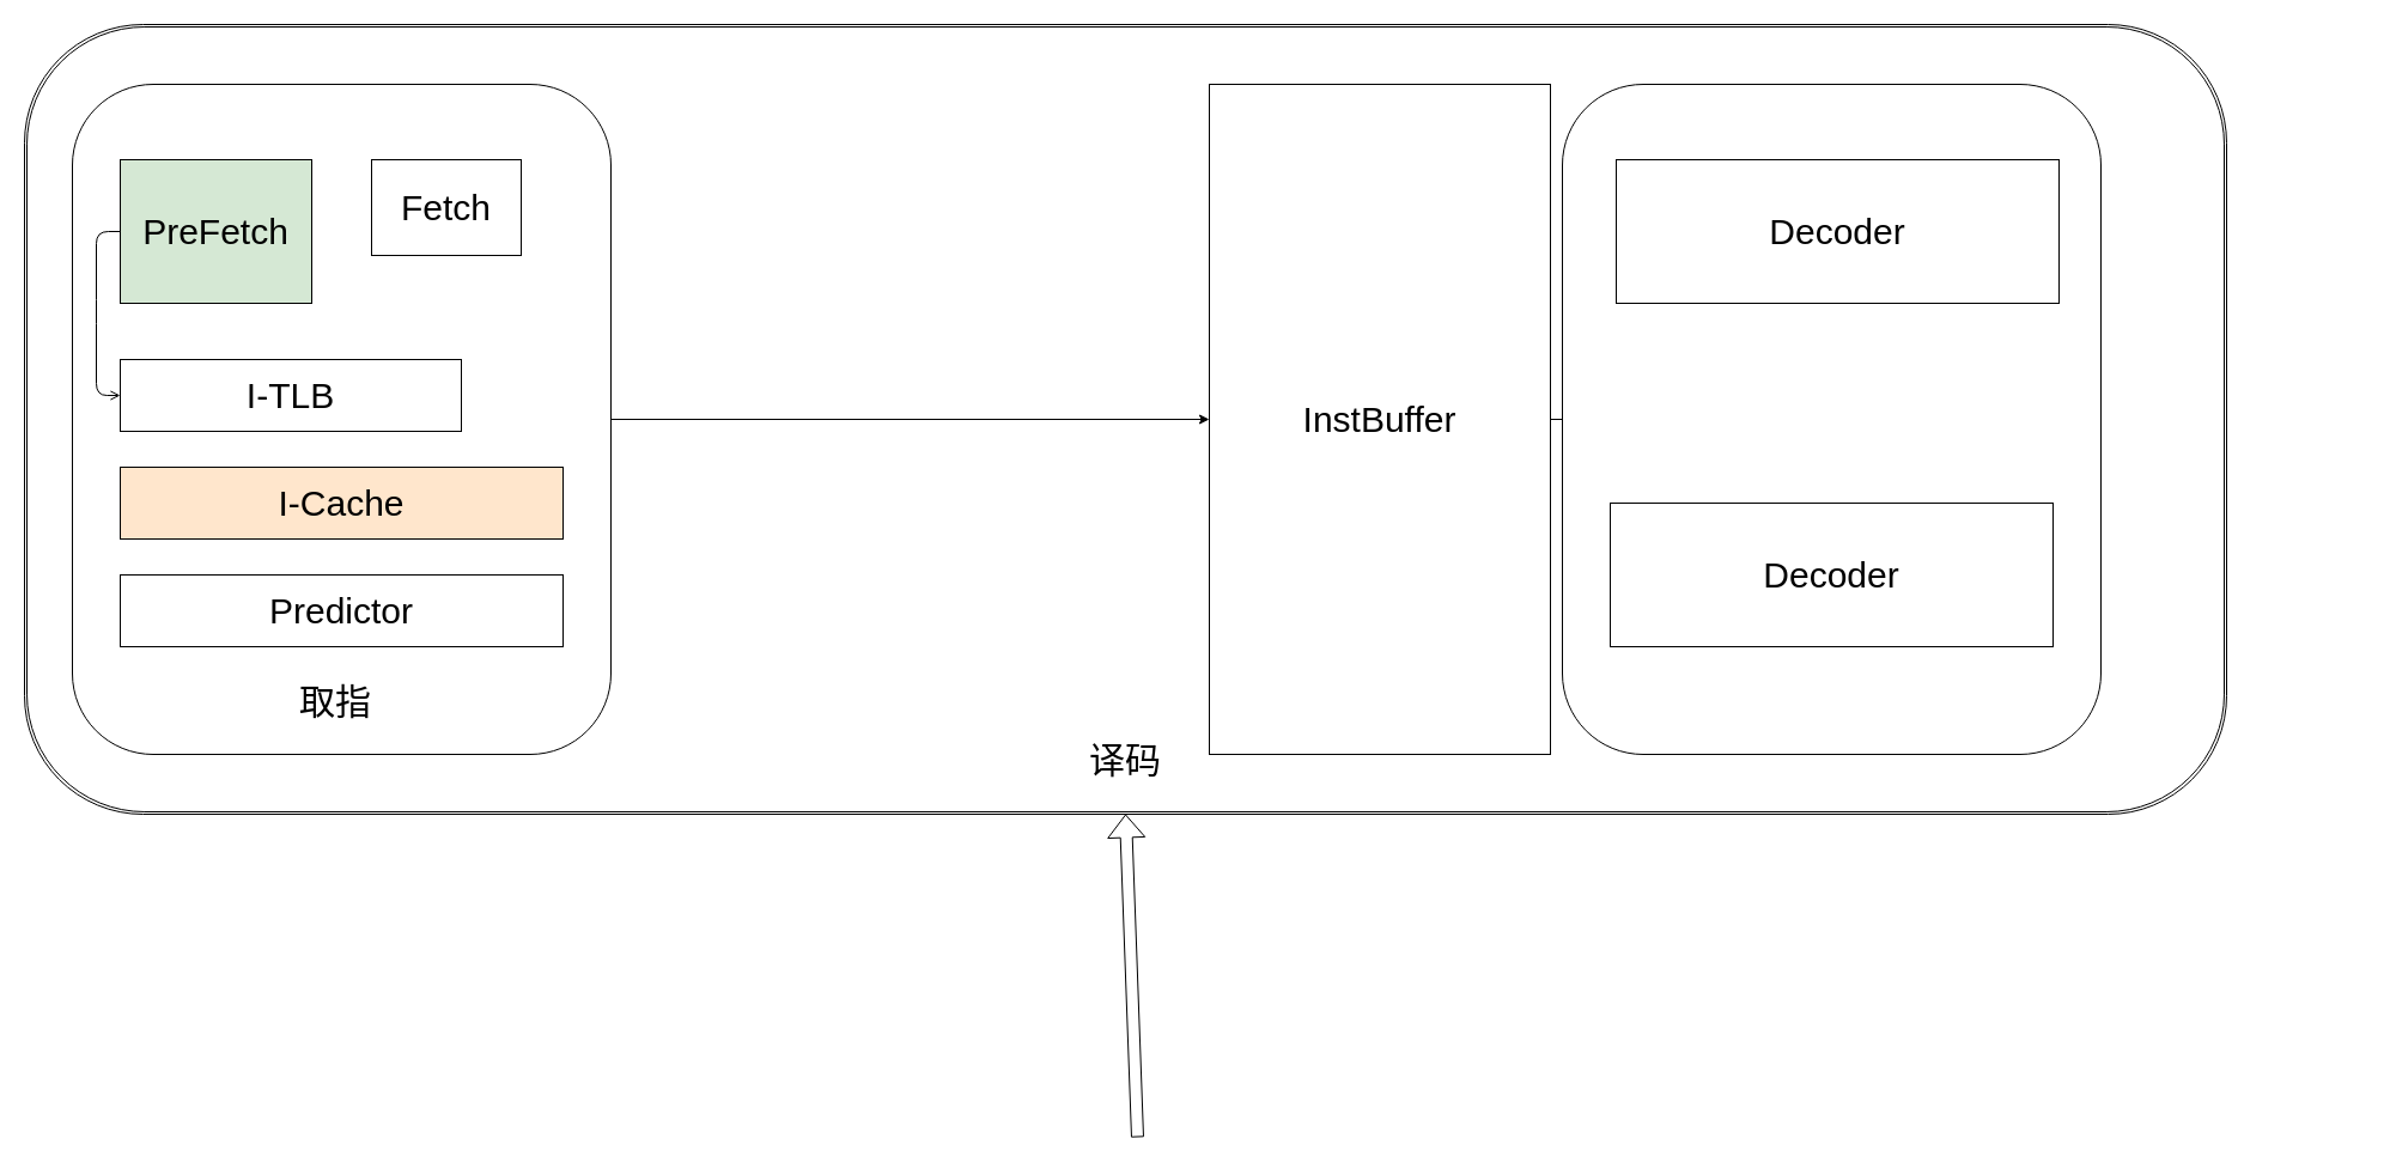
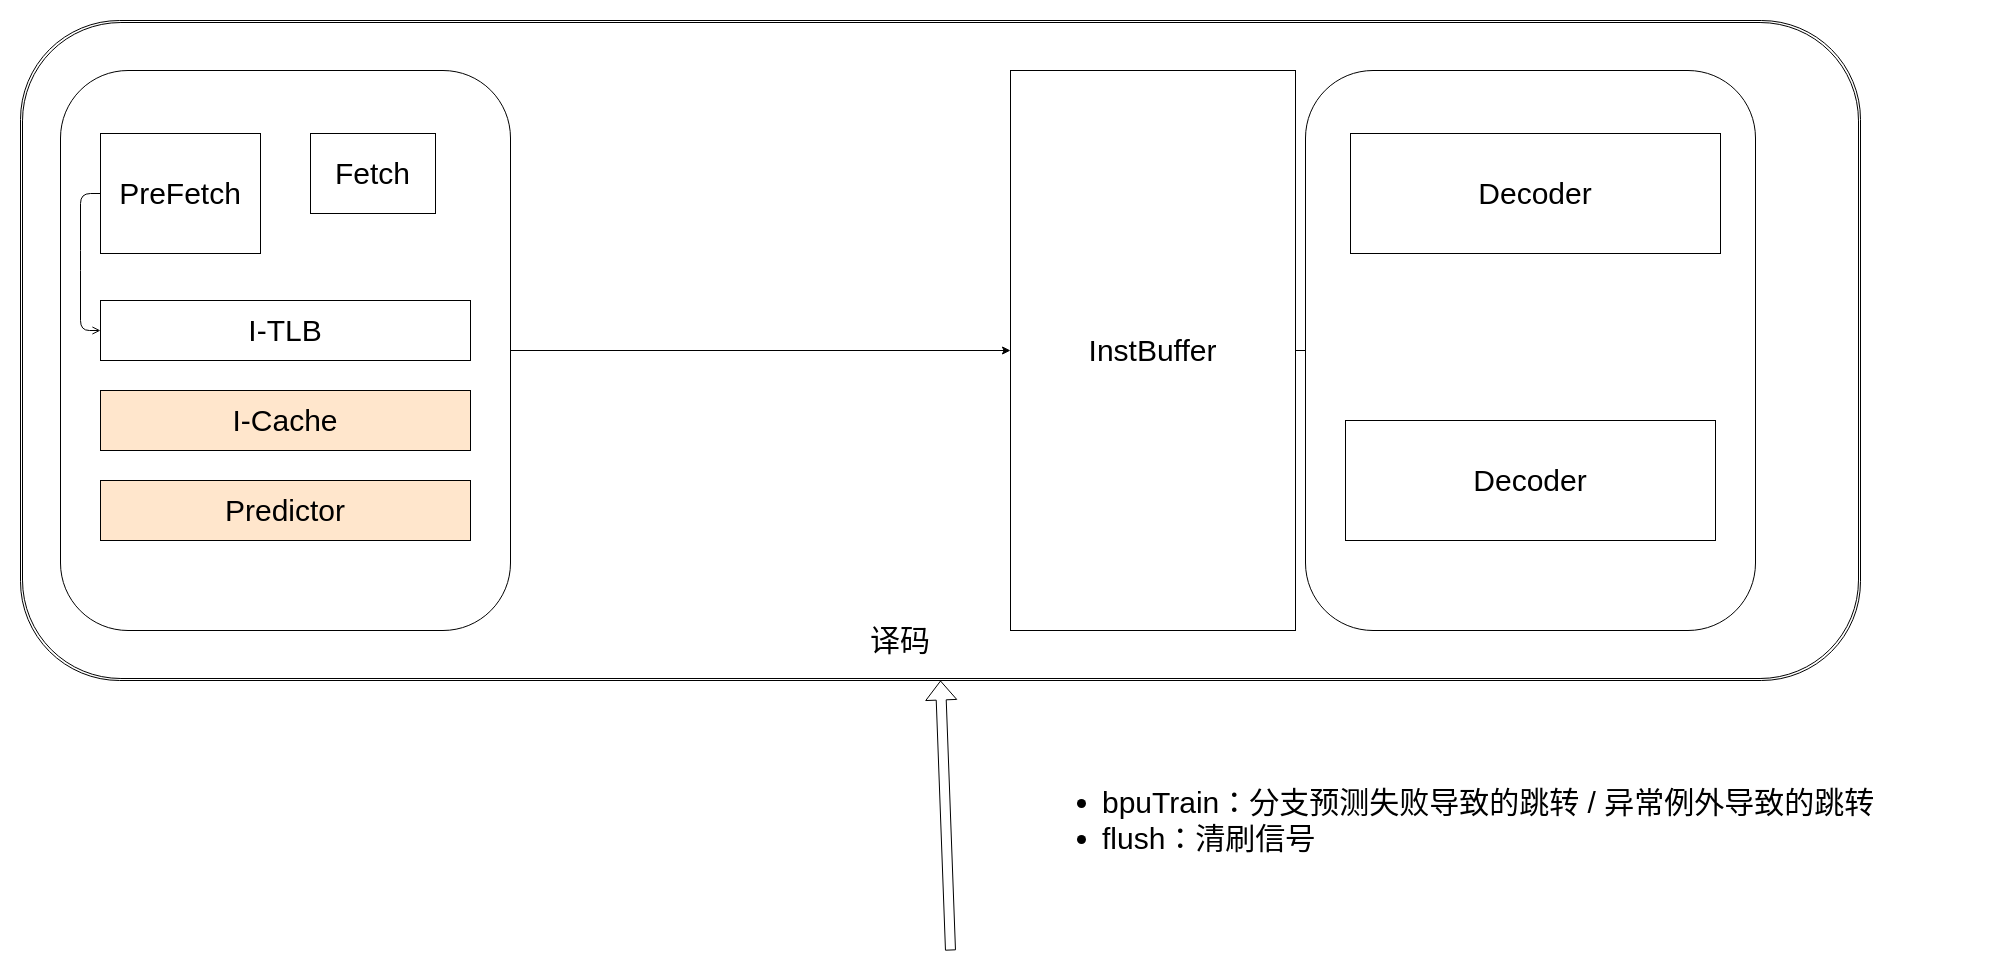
- <mxCell id="5" value="&lt;font style=&quot;font-size: 30px;&quot;&gt;PreFetch&lt;/font&gt;" style="rounded=0;whiteSpace=wrap;html=1;fillColor=#d5e8d4;" parent="1" vertex="1"><mxGeometry x="100" y="133" width="160" height="120" as="geometry" /></mxCell>
+ <mxCell id="5" value="&lt;font style=&quot;font-size: 30px;&quot;&gt;PreFetch&lt;/font&gt;" style="rounded=0;whiteSpace=wrap;html=1;" parent="1" vertex="1"><mxGeometry x="100" y="133" width="160" height="120" as="geometry" /></mxCell>
- <mxCell id="10" value="I-TLB" style="rounded=0;whiteSpace=wrap;html=1;fontSize=30;" parent="1" vertex="1"><mxGeometry x="100" y="300" width="285" height="60" as="geometry" /></mxCell>
+ <mxCell id="10" value="I-TLB" style="rounded=0;whiteSpace=wrap;html=1;fontSize=30;" parent="1" vertex="1"><mxGeometry x="100" y="300" width="370" height="60" as="geometry" /></mxCell>
- <mxCell id="8" value="Predictor" style="rounded=0;whiteSpace=wrap;html=1;fontSize=30;" parent="1" vertex="1"><mxGeometry x="100" y="480" width="370" height="60" as="geometry" /></mxCell>
+ <mxCell id="8" value="Predictor" style="rounded=0;whiteSpace=wrap;html=1;fontSize=30;fillColor=#ffe6cc;" parent="1" vertex="1"><mxGeometry x="100" y="480" width="370" height="60" as="geometry" /></mxCell>
- <mxCell id="9" value="取指" style="text;html=1;strokeColor=none;fillColor=none;align=center;verticalAlign=middle;whiteSpace=wrap;rounded=0;fontSize=30;" parent="1" vertex="1"><mxGeometry x="240" y="571" width="80" height="30" as="geometry" /></mxCell>
- <mxCell id="15" value="译码" style="text;html=1;strokeColor=none;fillColor=none;align=center;verticalAlign=middle;whiteSpace=wrap;rounded=0;fontSize=30;" parent="1" vertex="1"><mxGeometry x="900" y="620" width="80" height="30" as="geometry" /></mxCell>
+ <mxCell id="15" value="译码" style="text;html=1;strokeColor=none;fillColor=none;align=center;verticalAlign=middle;whiteSpace=wrap;rounded=0;fontSize=30;" parent="1" vertex="1"><mxGeometry x="860" y="625" width="80" height="30" as="geometry" /></mxCell>
+ <mxCell id="17" value="&lt;ul&gt;&lt;li&gt;bpuTrain：分支预测失败导致的跳转 / 异常例外导致的跳转&lt;/li&gt;&lt;li&gt;flush：清刷信号&lt;/li&gt;&lt;/ul&gt;" style="text;strokeColor=none;fillColor=none;html=1;whiteSpace=wrap;verticalAlign=middle;overflow=hidden;rounded=0;fontFamily=Helvetica;fontSize=30;fontColor=default;" parent="1" vertex="1"><mxGeometry x="1060" y="720" width="910" height="200" as="geometry" /></mxCell>
